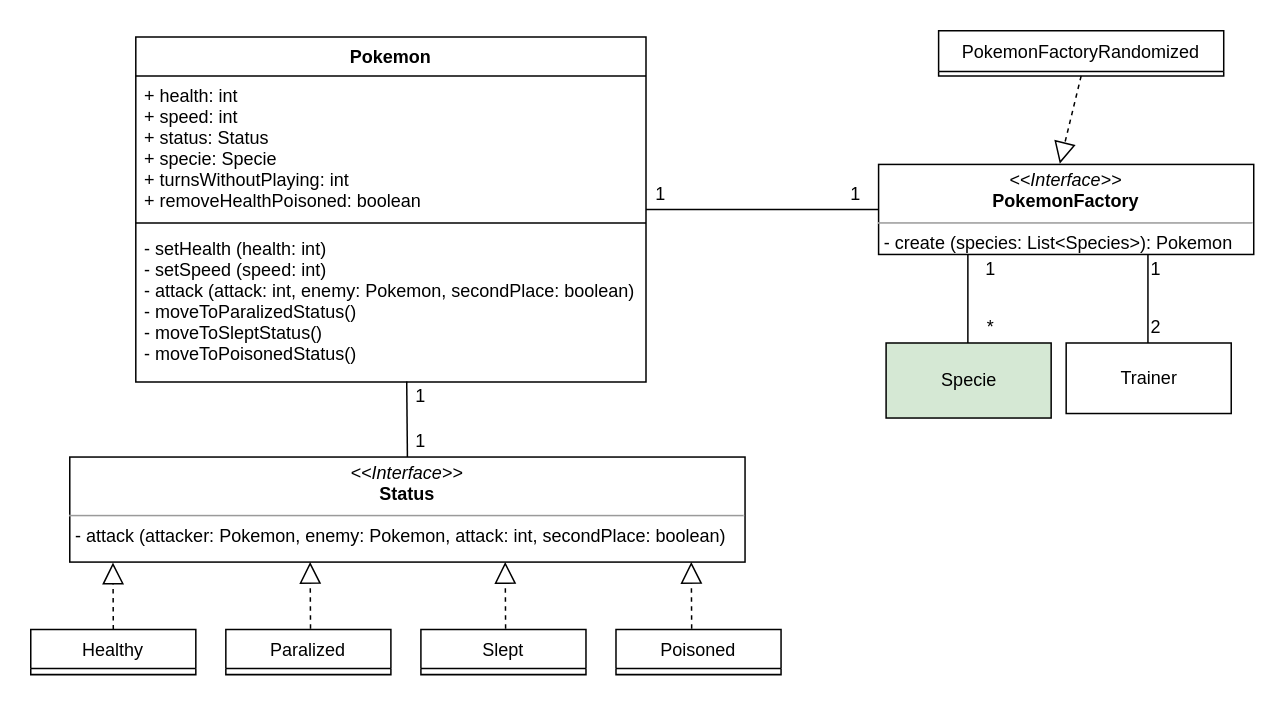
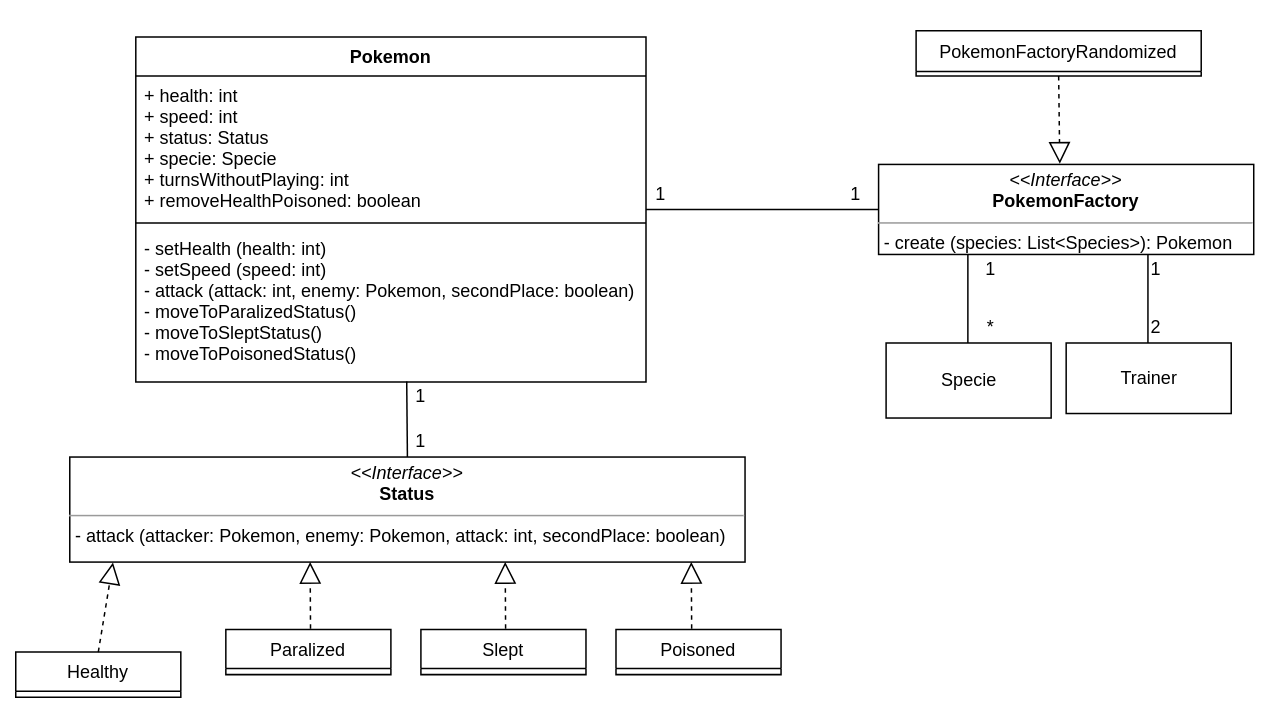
- <mxCell id="19" value="PokemonFactoryRandomized" style="swimlane;fontStyle=0;childLayout=stackLayout;horizontal=1;startSize=27;fillColor=none;horizontalStack=0;resizeParent=1;resizeParentMax=0;resizeLast=0;collapsible=1;marginBottom=0;" parent="1" vertex="1"><mxGeometry x="625" y="20" width="190" height="30" as="geometry" /></mxCell>
+ <mxCell id="19" value="PokemonFactoryRandomized" style="swimlane;fontStyle=0;childLayout=stackLayout;horizontal=1;startSize=27;fillColor=none;horizontalStack=0;resizeParent=1;resizeParentMax=0;resizeLast=0;collapsible=1;marginBottom=0;" parent="1" vertex="1"><mxGeometry x="610" y="20" width="190" height="30" as="geometry" /></mxCell>
- <mxCell id="20" value="Specie" style="html=1;fillColor=#d5e8d4;" parent="1" vertex="1"><mxGeometry x="590" y="228" width="110" height="50" as="geometry" /></mxCell>
+ <mxCell id="20" value="Specie" style="html=1;" parent="1" vertex="1"><mxGeometry x="590" y="228" width="110" height="50" as="geometry" /></mxCell>
- <mxCell id="7" value="Healthy" style="swimlane;fontStyle=0;childLayout=stackLayout;horizontal=1;startSize=26;fillColor=none;horizontalStack=0;resizeParent=1;resizeParentMax=0;resizeLast=0;collapsible=1;marginBottom=0;" parent="1" vertex="1"><mxGeometry x="20" y="419" width="110" height="30" as="geometry" /></mxCell>
+ <mxCell id="7" value="Healthy" style="swimlane;fontStyle=0;childLayout=stackLayout;horizontal=1;startSize=26;fillColor=none;horizontalStack=0;resizeParent=1;resizeParentMax=0;resizeLast=0;collapsible=1;marginBottom=0;" parent="1" vertex="1"><mxGeometry x="10" y="434" width="110" height="30" as="geometry" /></mxCell>
